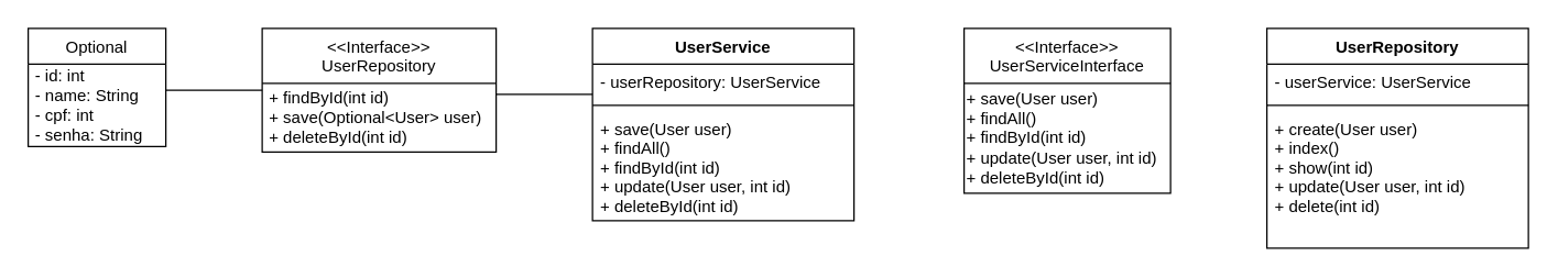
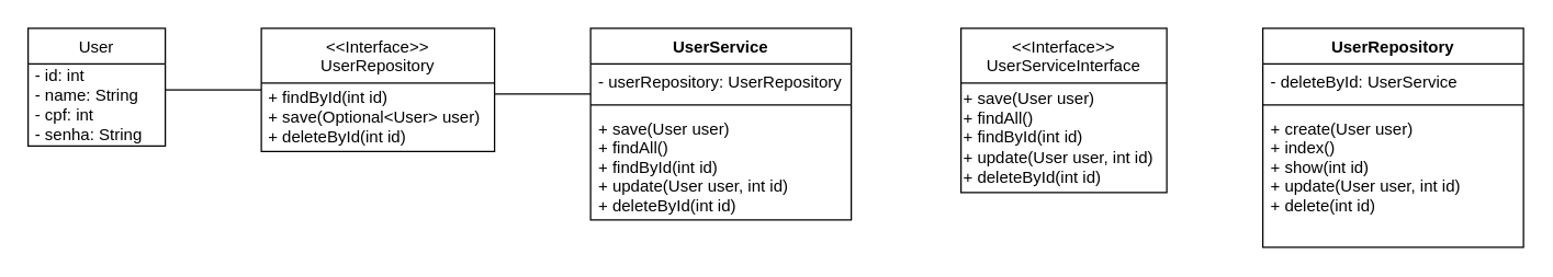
- <mxCell id="2" value="Optional" style="swimlane;fontStyle=0;childLayout=stackLayout;horizontal=1;startSize=26;fillColor=none;horizontalStack=0;resizeParent=1;resizeParentMax=0;resizeLast=0;collapsible=1;marginBottom=0;" parent="1" vertex="1"><mxGeometry x="20" y="20" width="100" height="86" as="geometry" /></mxCell>
+ <mxCell id="2" value="User" style="swimlane;fontStyle=0;childLayout=stackLayout;horizontal=1;startSize=26;fillColor=none;horizontalStack=0;resizeParent=1;resizeParentMax=0;resizeLast=0;collapsible=1;marginBottom=0;" parent="1" vertex="1"><mxGeometry x="20" y="20" width="100" height="86" as="geometry" /></mxCell>
- <mxCell id="8" value="- userRepository: UserService" style="text;strokeColor=none;fillColor=none;align=left;verticalAlign=top;spacingLeft=4;spacingRight=4;overflow=hidden;rotatable=0;points=[[0,0.5],[1,0.5]];portConstraint=eastwest;" parent="7" vertex="1"><mxGeometry y="26" width="190" height="26" as="geometry" /></mxCell>
+ <mxCell id="8" value="- userRepository: UserRepository" style="text;strokeColor=none;fillColor=none;align=left;verticalAlign=top;spacingLeft=4;spacingRight=4;overflow=hidden;rotatable=0;points=[[0,0.5],[1,0.5]];portConstraint=eastwest;" parent="7" vertex="1"><mxGeometry y="26" width="190" height="26" as="geometry" /></mxCell>
- <mxCell id="13" value="- userService: UserService" style="text;strokeColor=none;fillColor=none;align=left;verticalAlign=top;spacingLeft=4;spacingRight=4;overflow=hidden;rotatable=0;points=[[0,0.5],[1,0.5]];portConstraint=eastwest;" parent="12" vertex="1"><mxGeometry y="26" width="190" height="26" as="geometry" /></mxCell>
+ <mxCell id="13" value="- deleteById: UserService" style="text;strokeColor=none;fillColor=none;align=left;verticalAlign=top;spacingLeft=4;spacingRight=4;overflow=hidden;rotatable=0;points=[[0,0.5],[1,0.5]];portConstraint=eastwest;" parent="12" vertex="1"><mxGeometry y="26" width="190" height="26" as="geometry" /></mxCell>
